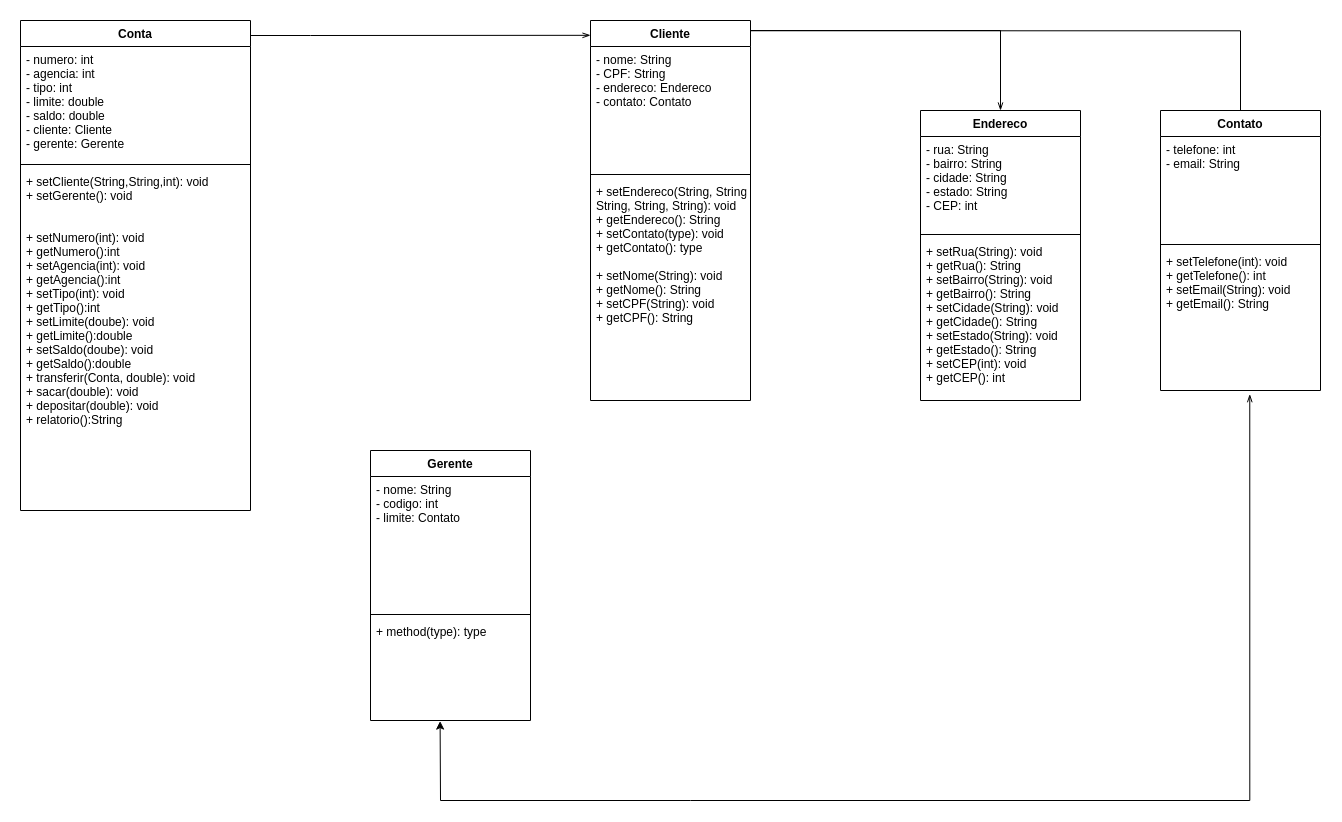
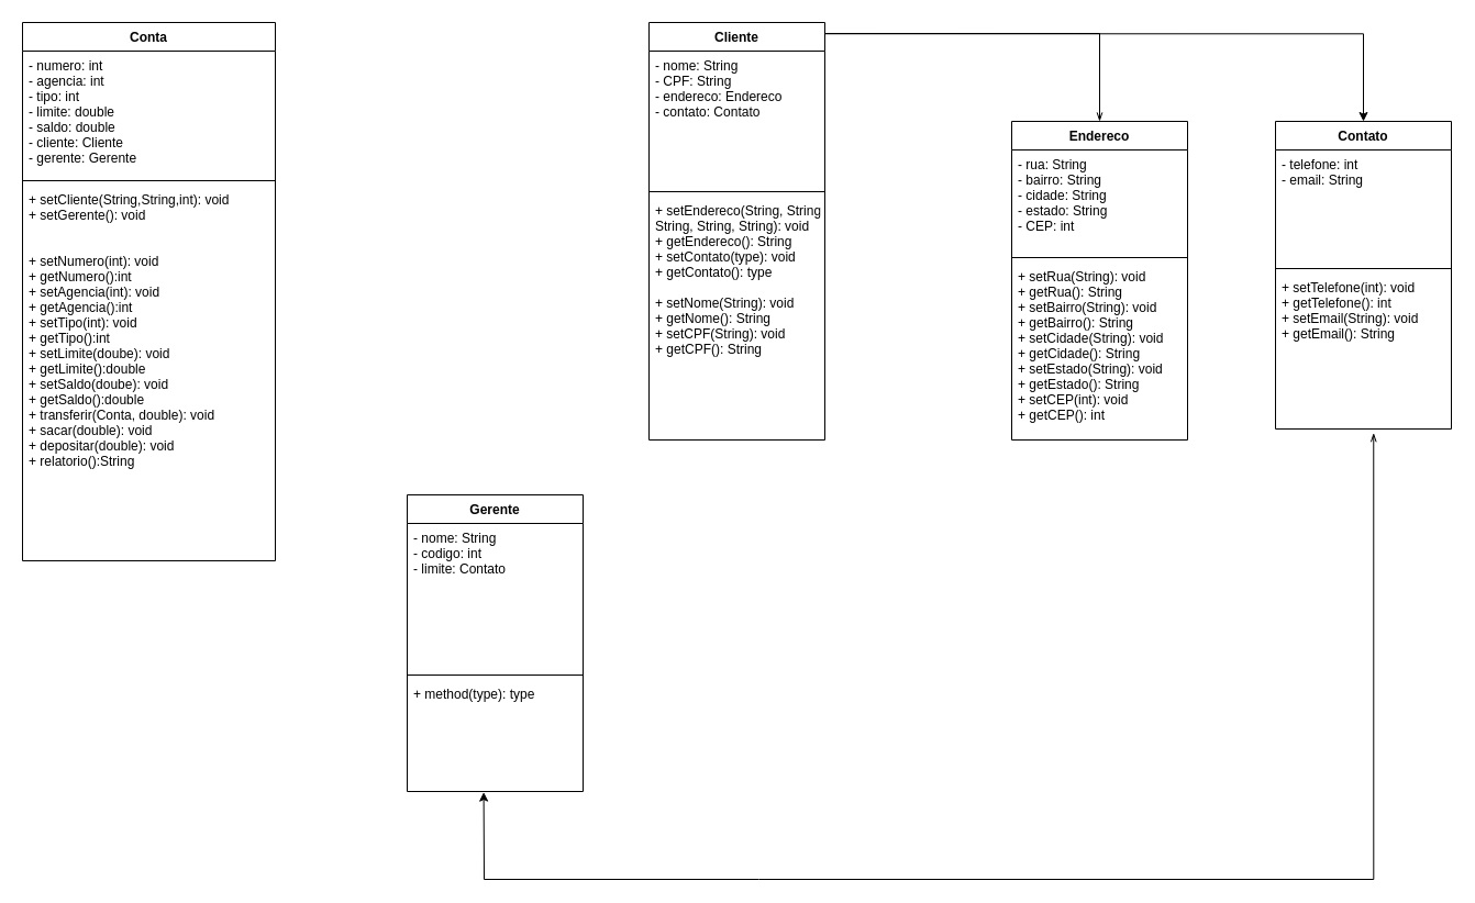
- <mxCell id="14" style="edgeStyle=orthogonalEdgeStyle;rounded=0;orthogonalLoop=1;jettySize=auto;html=1;endArrow=openThin;endFill=0;entryX=0;entryY=0.039;entryDx=0;entryDy=0;entryPerimeter=0;" parent="1" source="2" target="6" edge="1"><mxGeometry relative="1" as="geometry"><Array as="points"><mxPoint x="310" y="35" /><mxPoint x="310" y="35" /></Array><mxPoint x="270" y="35" as="sourcePoint" /><mxPoint x="580" y="35" as="targetPoint" /></mxGeometry></mxCell>
- <mxCell id="24" style="edgeStyle=orthogonalEdgeStyle;rounded=0;orthogonalLoop=1;jettySize=auto;html=1;entryX=0.5;entryY=0;entryDx=0;entryDy=0;exitX=1.003;exitY=0.027;exitDx=0;exitDy=0;exitPerimeter=0;endArrow=none;" parent="1" source="6" target="20" edge="1"><mxGeometry relative="1" as="geometry"><mxPoint x="1200" y="98" as="targetPoint" /><mxPoint x="760" y="30" as="sourcePoint" /><Array as="points"><mxPoint x="1240" y="30" /></Array></mxGeometry></mxCell>
+ <mxCell id="24" style="edgeStyle=orthogonalEdgeStyle;rounded=0;orthogonalLoop=1;jettySize=auto;html=1;entryX=0.5;entryY=0;entryDx=0;entryDy=0;exitX=1.003;exitY=0.027;exitDx=0;exitDy=0;exitPerimeter=0;" parent="1" source="6" target="20" edge="1"><mxGeometry relative="1" as="geometry"><mxPoint x="1200" y="98" as="targetPoint" /><mxPoint x="760" y="30" as="sourcePoint" /><Array as="points"><mxPoint x="1240" y="30" /></Array></mxGeometry></mxCell>
